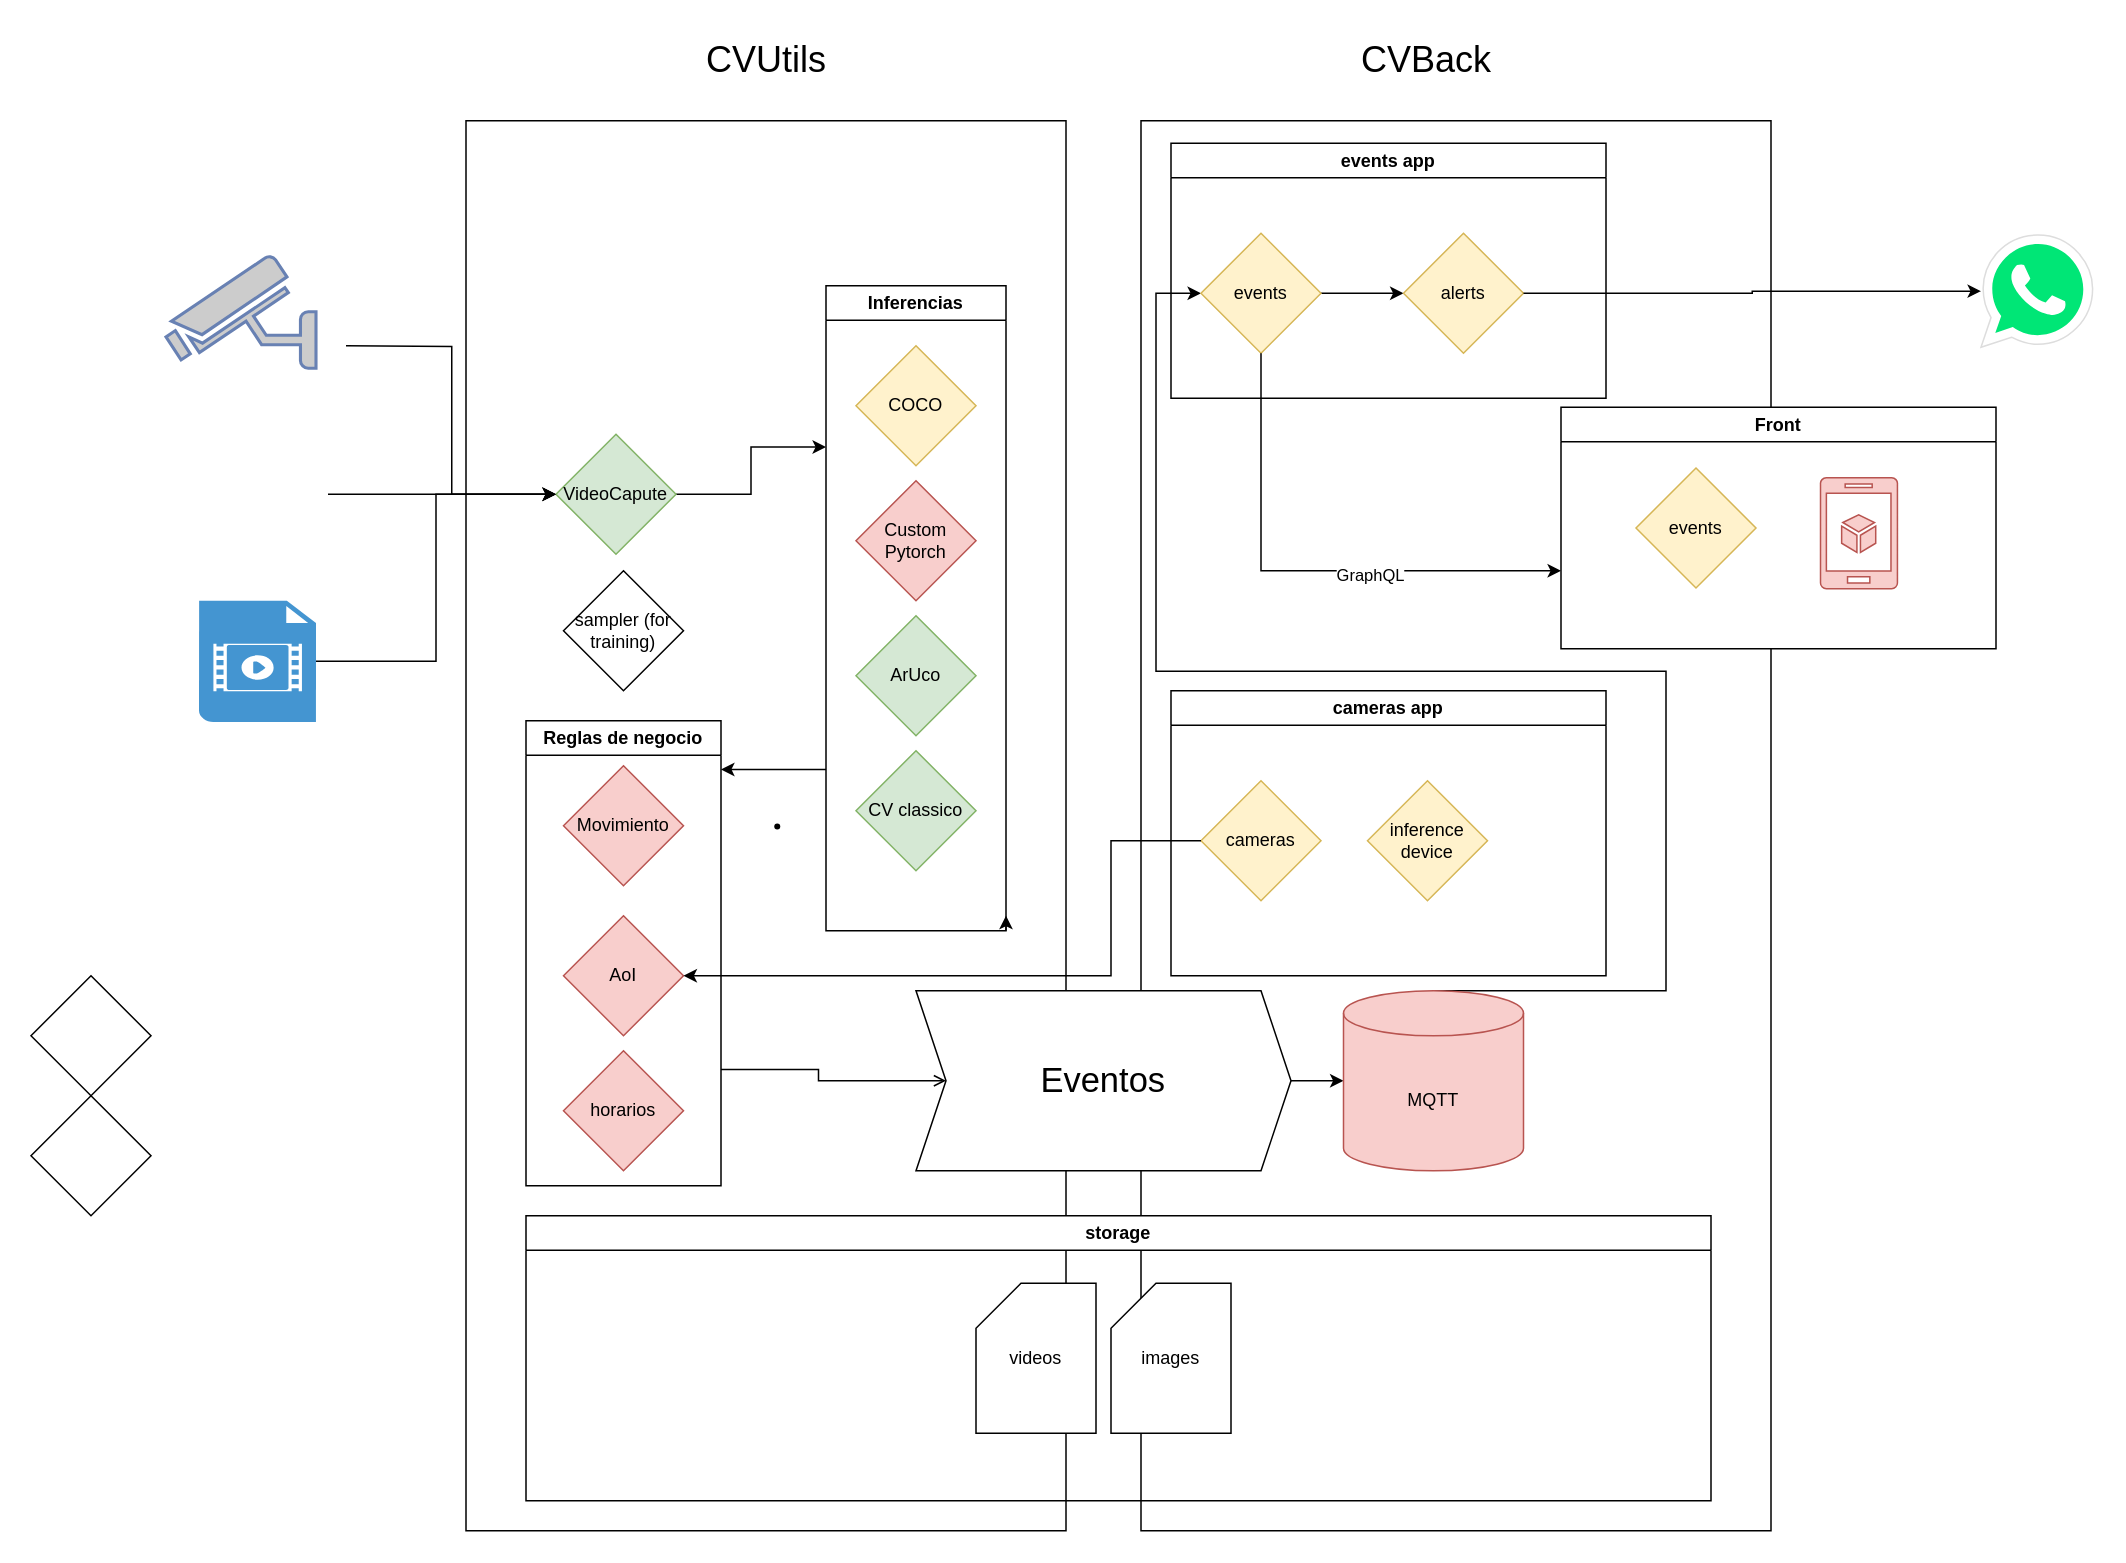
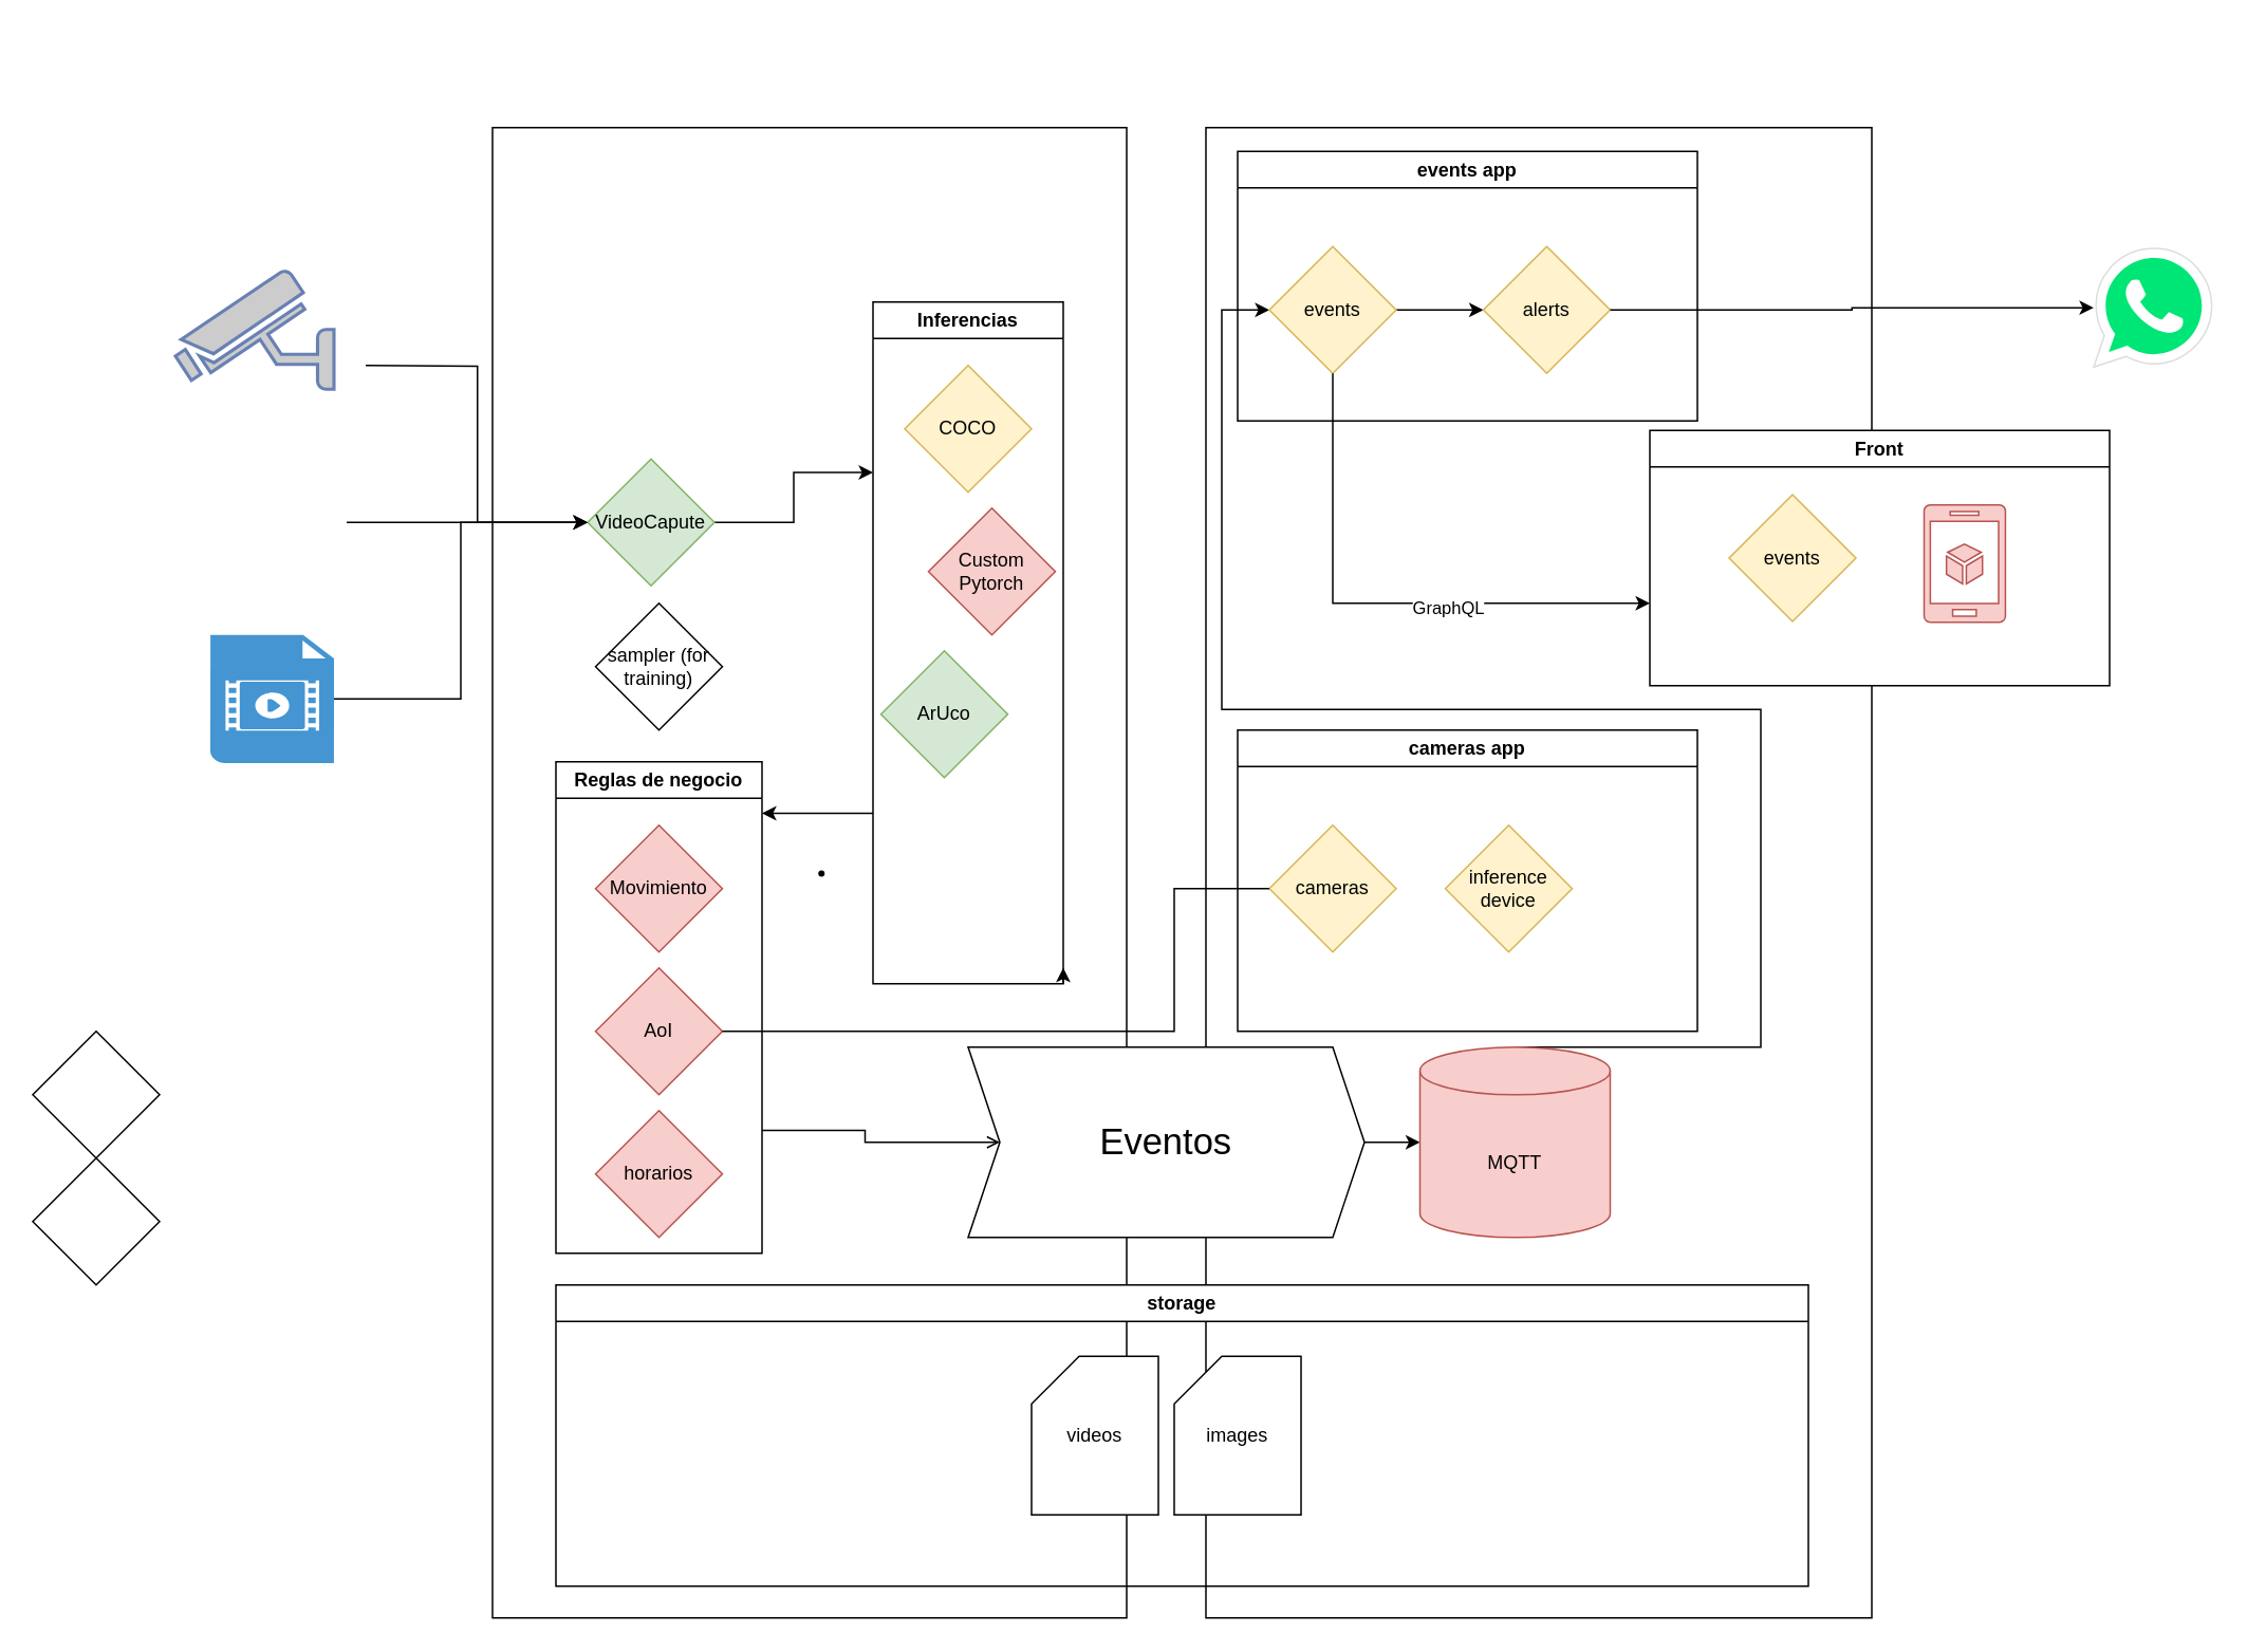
- <mxCell id="3" value="&lt;font style=&quot;font-size: 24px;&quot;&gt;CVUtils&lt;/font&gt;" style="text;html=1;align=center;verticalAlign=middle;resizable=0;points=[];autosize=1;strokeColor=none;fillColor=none;" parent="1" vertex="1"><mxGeometry x="460" y="20" width="100" height="40" as="geometry" /></mxCell>
- <mxCell id="5" value="&lt;font style=&quot;font-size: 24px;&quot;&gt;CVBack&lt;/font&gt;" style="text;html=1;align=center;verticalAlign=middle;resizable=0;points=[];autosize=1;strokeColor=none;fillColor=none;" parent="1" vertex="1"><mxGeometry x="895" y="20" width="110" height="40" as="geometry" /></mxCell>
- <mxCell id="20" value="Custom Pytorch" style="rhombus;whiteSpace=wrap;html=1;fillColor=#f8cecc;strokeColor=#b85450;" parent="19" vertex="1"><mxGeometry x="20" y="130" width="80" height="80" as="geometry" /></mxCell>
+ <mxCell id="20" value="Custom Pytorch" style="rhombus;whiteSpace=wrap;html=1;fillColor=#f8cecc;strokeColor=#b85450;" parent="19" vertex="1"><mxGeometry x="35" y="130" width="80" height="80" as="geometry" /></mxCell>
- <mxCell id="15" value="ArUco" style="rhombus;whiteSpace=wrap;html=1;fillColor=#d5e8d4;strokeColor=#82b366;" parent="1" vertex="1"><mxGeometry x="570" y="410" width="80" height="80" as="geometry" /></mxCell>
+ <mxCell id="15" value="ArUco" style="rhombus;whiteSpace=wrap;html=1;fillColor=#d5e8d4;strokeColor=#82b366;" parent="1" vertex="1"><mxGeometry x="555" y="410" width="80" height="80" as="geometry" /></mxCell>
- <mxCell id="16" value="CV classico" style="rhombus;whiteSpace=wrap;html=1;fillColor=#d5e8d4;strokeColor=#82b366;" parent="1" vertex="1"><mxGeometry x="570" y="500" width="80" height="80" as="geometry" /></mxCell>
- <mxCell id="23" value="Movimiento" style="rhombus;whiteSpace=wrap;html=1;fillColor=#f8cecc;strokeColor=#b85450;" parent="22" vertex="1"><mxGeometry x="25" y="30" width="80" height="80" as="geometry" /></mxCell>
+ <mxCell id="23" value="Movimiento" style="rhombus;whiteSpace=wrap;html=1;fillColor=#f8cecc;strokeColor=#b85450;" parent="22" vertex="1"><mxGeometry x="25" y="40" width="80" height="80" as="geometry" /></mxCell>
- <mxCell id="40" style="edgeStyle=orthogonalEdgeStyle;rounded=0;orthogonalLoop=1;jettySize=auto;html=1;entryX=1;entryY=0.5;entryDx=0;entryDy=0;" parent="1" source="34" target="24" edge="1"><mxGeometry relative="1" as="geometry"><Array as="points"><mxPoint x="740" y="560" /><mxPoint x="740" y="650" /></Array></mxGeometry></mxCell>
+ <mxCell id="40" style="edgeStyle=orthogonalEdgeStyle;rounded=0;orthogonalLoop=1;jettySize=auto;html=1;entryX=1;entryY=0.5;entryDx=0;entryDy=0;endArrow=none;" parent="1" source="34" target="24" edge="1"><mxGeometry relative="1" as="geometry"><Array as="points"><mxPoint x="740" y="560" /><mxPoint x="740" y="650" /></Array></mxGeometry></mxCell>
